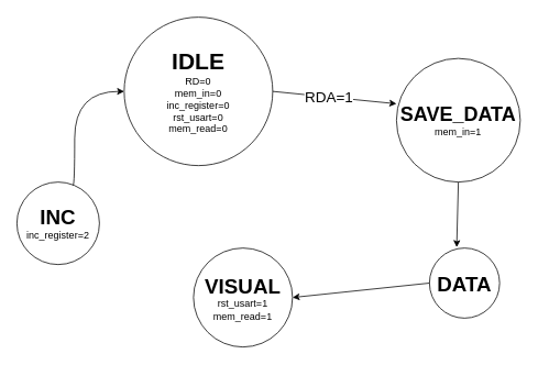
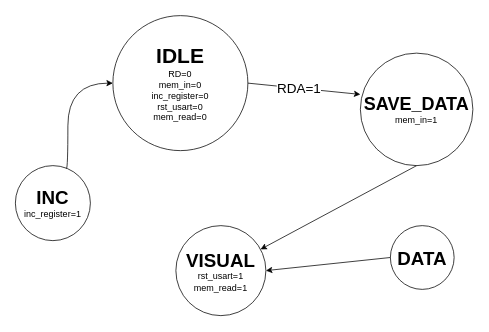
- <mxCell id="6" value="&lt;b&gt;&lt;font style=&quot;font-size: 25px&quot;&gt;INC&lt;/font&gt;&lt;br&gt;&lt;/b&gt;inc_register=2" style="ellipse;whiteSpace=wrap;html=1;aspect=fixed;" vertex="1" parent="1"><mxGeometry x="20" y="220" width="100" height="100" as="geometry" /></mxCell>
+ <mxCell id="6" value="&lt;b&gt;&lt;font style=&quot;font-size: 25px&quot;&gt;INC&lt;/font&gt;&lt;br&gt;&lt;/b&gt;inc_register=1" style="ellipse;whiteSpace=wrap;html=1;aspect=fixed;" vertex="1" parent="1"><mxGeometry x="20" y="220" width="100" height="100" as="geometry" /></mxCell>
- <mxCell id="9" value="" style="endArrow=classic;html=1;rounded=0;fontSize=18;exitX=0.5;exitY=1;exitDx=0;exitDy=0;entryX=0.388;entryY=-0.012;entryDx=0;entryDy=0;entryPerimeter=0;" edge="1" parent="1" source="3" target="4"><mxGeometry width="50" height="50" relative="1" as="geometry"><mxPoint x="330" y="190" as="sourcePoint" /><mxPoint x="380" y="140" as="targetPoint" /></mxGeometry></mxCell>
+ <mxCell id="9" value="" style="endArrow=classic;html=1;rounded=0;fontSize=18;exitX=0.5;exitY=1;exitDx=0;exitDy=0;" edge="1" parent="1" source="3" target="5"><mxGeometry width="50" height="50" relative="1" as="geometry"><mxPoint x="330" y="190" as="sourcePoint" /><mxPoint x="380" y="140" as="targetPoint" /></mxGeometry></mxCell>
